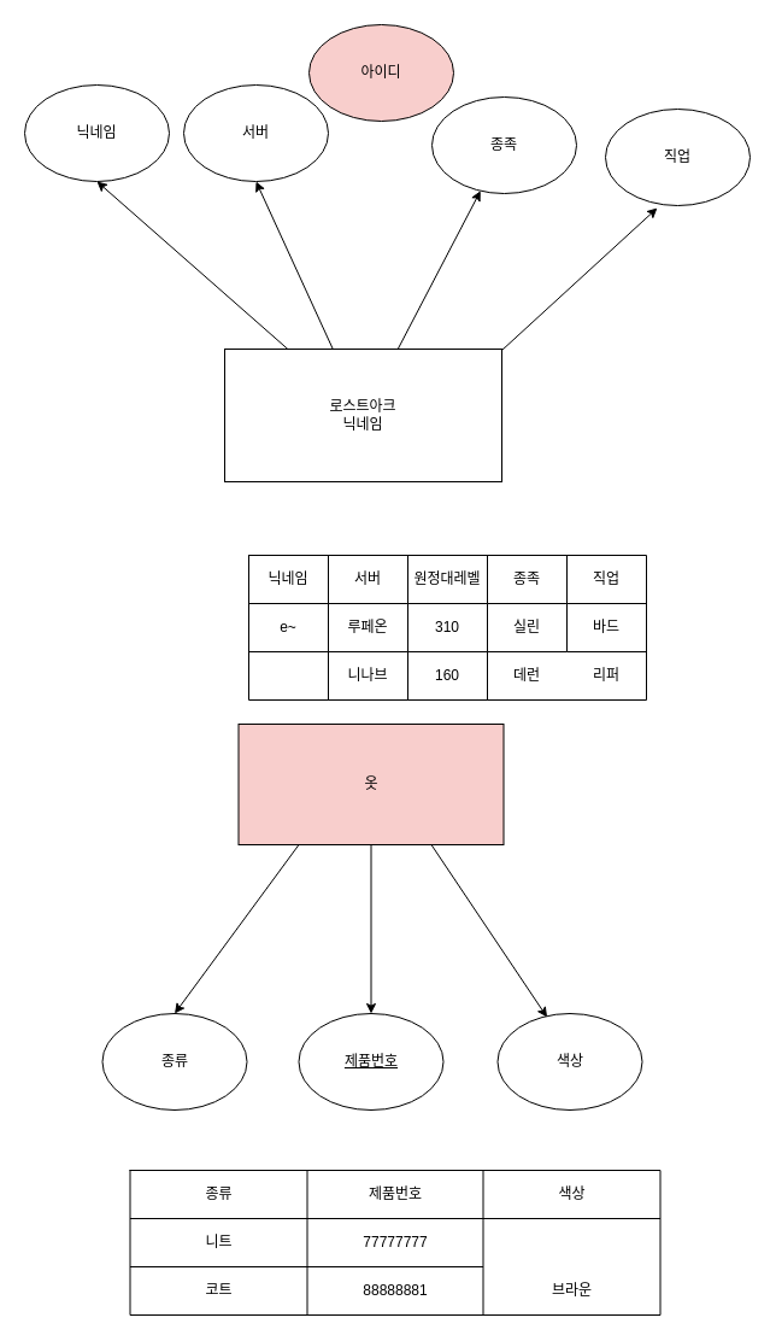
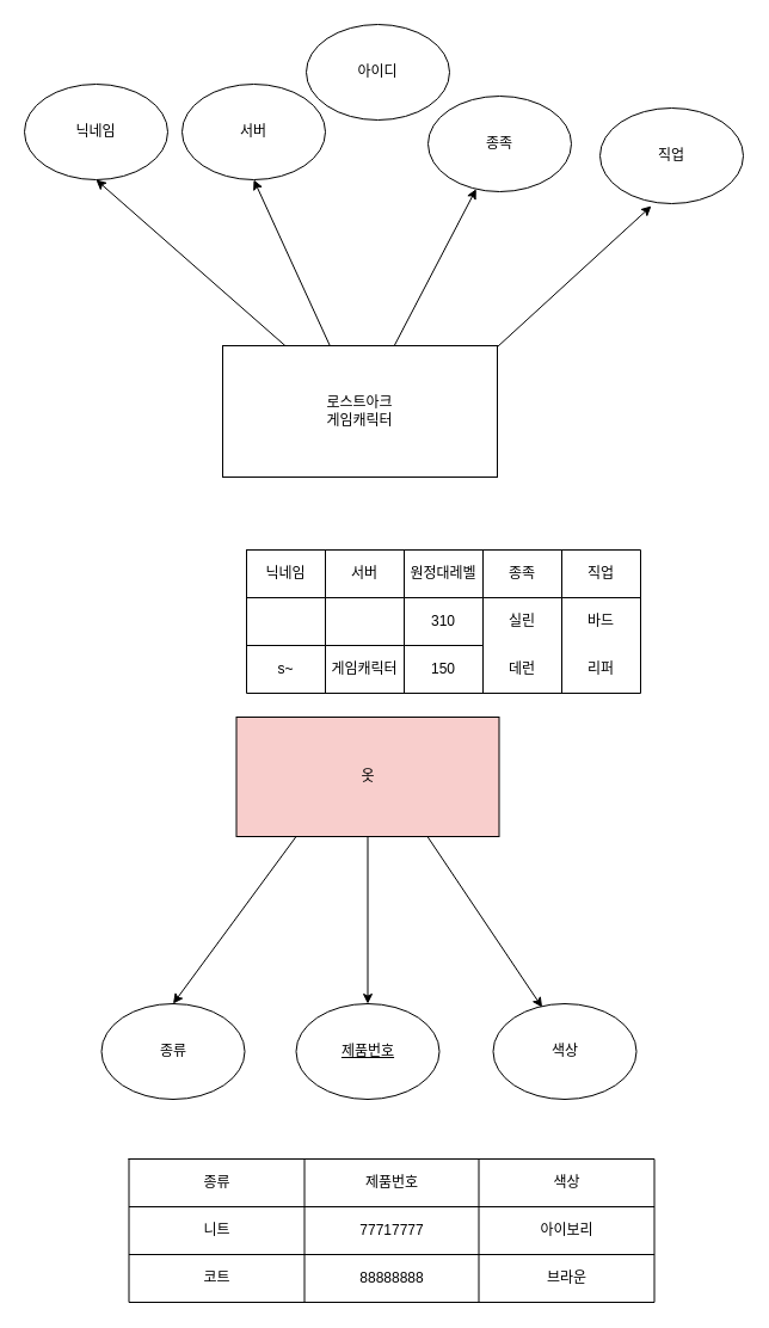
- <mxCell id="3" value="아이디" style="ellipse;whiteSpace=wrap;html=1;fillColor=#f8cecc;" vertex="1" parent="1"><mxGeometry x="256" y="20" width="120" height="80" as="geometry" /></mxCell>
+ <mxCell id="3" value="아이디" style="ellipse;whiteSpace=wrap;html=1;" vertex="1" parent="1"><mxGeometry x="256" y="20" width="120" height="80" as="geometry" /></mxCell>
- <mxCell id="5" value="로스트아크&lt;br&gt;닉네임" style="rounded=0;whiteSpace=wrap;html=1;" vertex="1" parent="1"><mxGeometry x="186" y="289" width="230" height="110" as="geometry" /></mxCell>
+ <mxCell id="5" value="로스트아크&lt;br&gt;게임캐릭터" style="rounded=0;whiteSpace=wrap;html=1;" vertex="1" parent="1"><mxGeometry x="186" y="289" width="230" height="110" as="geometry" /></mxCell>
- <mxCell id="16" value="e~" style="shape=partialRectangle;html=1;whiteSpace=wrap;connectable=0;fillColor=none;top=0;left=0;bottom=0;right=0;overflow=hidden;pointerEvents=1;" vertex="1" parent="15"><mxGeometry width="66" height="40" as="geometry"><mxRectangle width="66" height="40" as="alternateBounds" /></mxGeometry></mxCell>
- <mxCell id="17" value="루페온" style="shape=partialRectangle;html=1;whiteSpace=wrap;connectable=0;fillColor=none;top=0;left=0;bottom=0;right=0;overflow=hidden;pointerEvents=1;" vertex="1" parent="15"><mxGeometry x="66" width="66" height="40" as="geometry"><mxRectangle width="66" height="40" as="alternateBounds" /></mxGeometry></mxCell>
+ <mxCell id="22" value="s~" style="shape=partialRectangle;html=1;whiteSpace=wrap;connectable=0;fillColor=none;top=0;left=0;bottom=0;right=0;overflow=hidden;pointerEvents=1;" vertex="1" parent="21"><mxGeometry width="66" height="40" as="geometry"><mxRectangle width="66" height="40" as="alternateBounds" /></mxGeometry></mxCell>
- <mxCell id="23" value="니나브" style="shape=partialRectangle;html=1;whiteSpace=wrap;connectable=0;fillColor=none;top=0;left=0;bottom=0;right=0;overflow=hidden;pointerEvents=1;" vertex="1" parent="21"><mxGeometry x="66" width="66" height="40" as="geometry"><mxRectangle width="66" height="40" as="alternateBounds" /></mxGeometry></mxCell>
+ <mxCell id="23" value="게임캐릭터" style="shape=partialRectangle;html=1;whiteSpace=wrap;connectable=0;fillColor=none;top=0;left=0;bottom=0;right=0;overflow=hidden;pointerEvents=1;" vertex="1" parent="21"><mxGeometry x="66" width="66" height="40" as="geometry"><mxRectangle width="66" height="40" as="alternateBounds" /></mxGeometry></mxCell>
- <mxCell id="24" value="160" style="shape=partialRectangle;html=1;whiteSpace=wrap;connectable=0;fillColor=none;top=0;left=0;bottom=0;right=0;overflow=hidden;pointerEvents=1;" vertex="1" parent="21"><mxGeometry x="132" width="66" height="40" as="geometry"><mxRectangle width="66" height="40" as="alternateBounds" /></mxGeometry></mxCell>
+ <mxCell id="24" value="150" style="shape=partialRectangle;html=1;whiteSpace=wrap;connectable=0;fillColor=none;top=0;left=0;bottom=0;right=0;overflow=hidden;pointerEvents=1;" vertex="1" parent="21"><mxGeometry x="132" width="66" height="40" as="geometry"><mxRectangle width="66" height="40" as="alternateBounds" /></mxGeometry></mxCell>
- <mxCell id="45" value="77777777" style="shape=partialRectangle;html=1;whiteSpace=wrap;connectable=0;fillColor=none;top=0;left=0;bottom=0;right=0;overflow=hidden;pointerEvents=1;" vertex="1" parent="43"><mxGeometry x="147" width="146" height="40" as="geometry"><mxRectangle width="146" height="40" as="alternateBounds" /></mxGeometry></mxCell>
+ <mxCell id="45" value="77717777" style="shape=partialRectangle;html=1;whiteSpace=wrap;connectable=0;fillColor=none;top=0;left=0;bottom=0;right=0;overflow=hidden;pointerEvents=1;" vertex="1" parent="43"><mxGeometry x="147" width="146" height="40" as="geometry"><mxRectangle width="146" height="40" as="alternateBounds" /></mxGeometry></mxCell>
+ <mxCell id="46" value="아이보리" style="shape=partialRectangle;html=1;whiteSpace=wrap;connectable=0;fillColor=none;top=0;left=0;bottom=0;right=0;overflow=hidden;pointerEvents=1;" vertex="1" parent="43"><mxGeometry x="293" width="147" height="40" as="geometry"><mxRectangle width="147" height="40" as="alternateBounds" /></mxGeometry></mxCell>
- <mxCell id="49" value="88888881" style="shape=partialRectangle;html=1;whiteSpace=wrap;connectable=0;fillColor=none;top=0;left=0;bottom=0;right=0;overflow=hidden;pointerEvents=1;" vertex="1" parent="47"><mxGeometry x="147" width="146" height="40" as="geometry"><mxRectangle width="146" height="40" as="alternateBounds" /></mxGeometry></mxCell>
+ <mxCell id="49" value="88888888" style="shape=partialRectangle;html=1;whiteSpace=wrap;connectable=0;fillColor=none;top=0;left=0;bottom=0;right=0;overflow=hidden;pointerEvents=1;" vertex="1" parent="47"><mxGeometry x="147" width="146" height="40" as="geometry"><mxRectangle width="146" height="40" as="alternateBounds" /></mxGeometry></mxCell>
